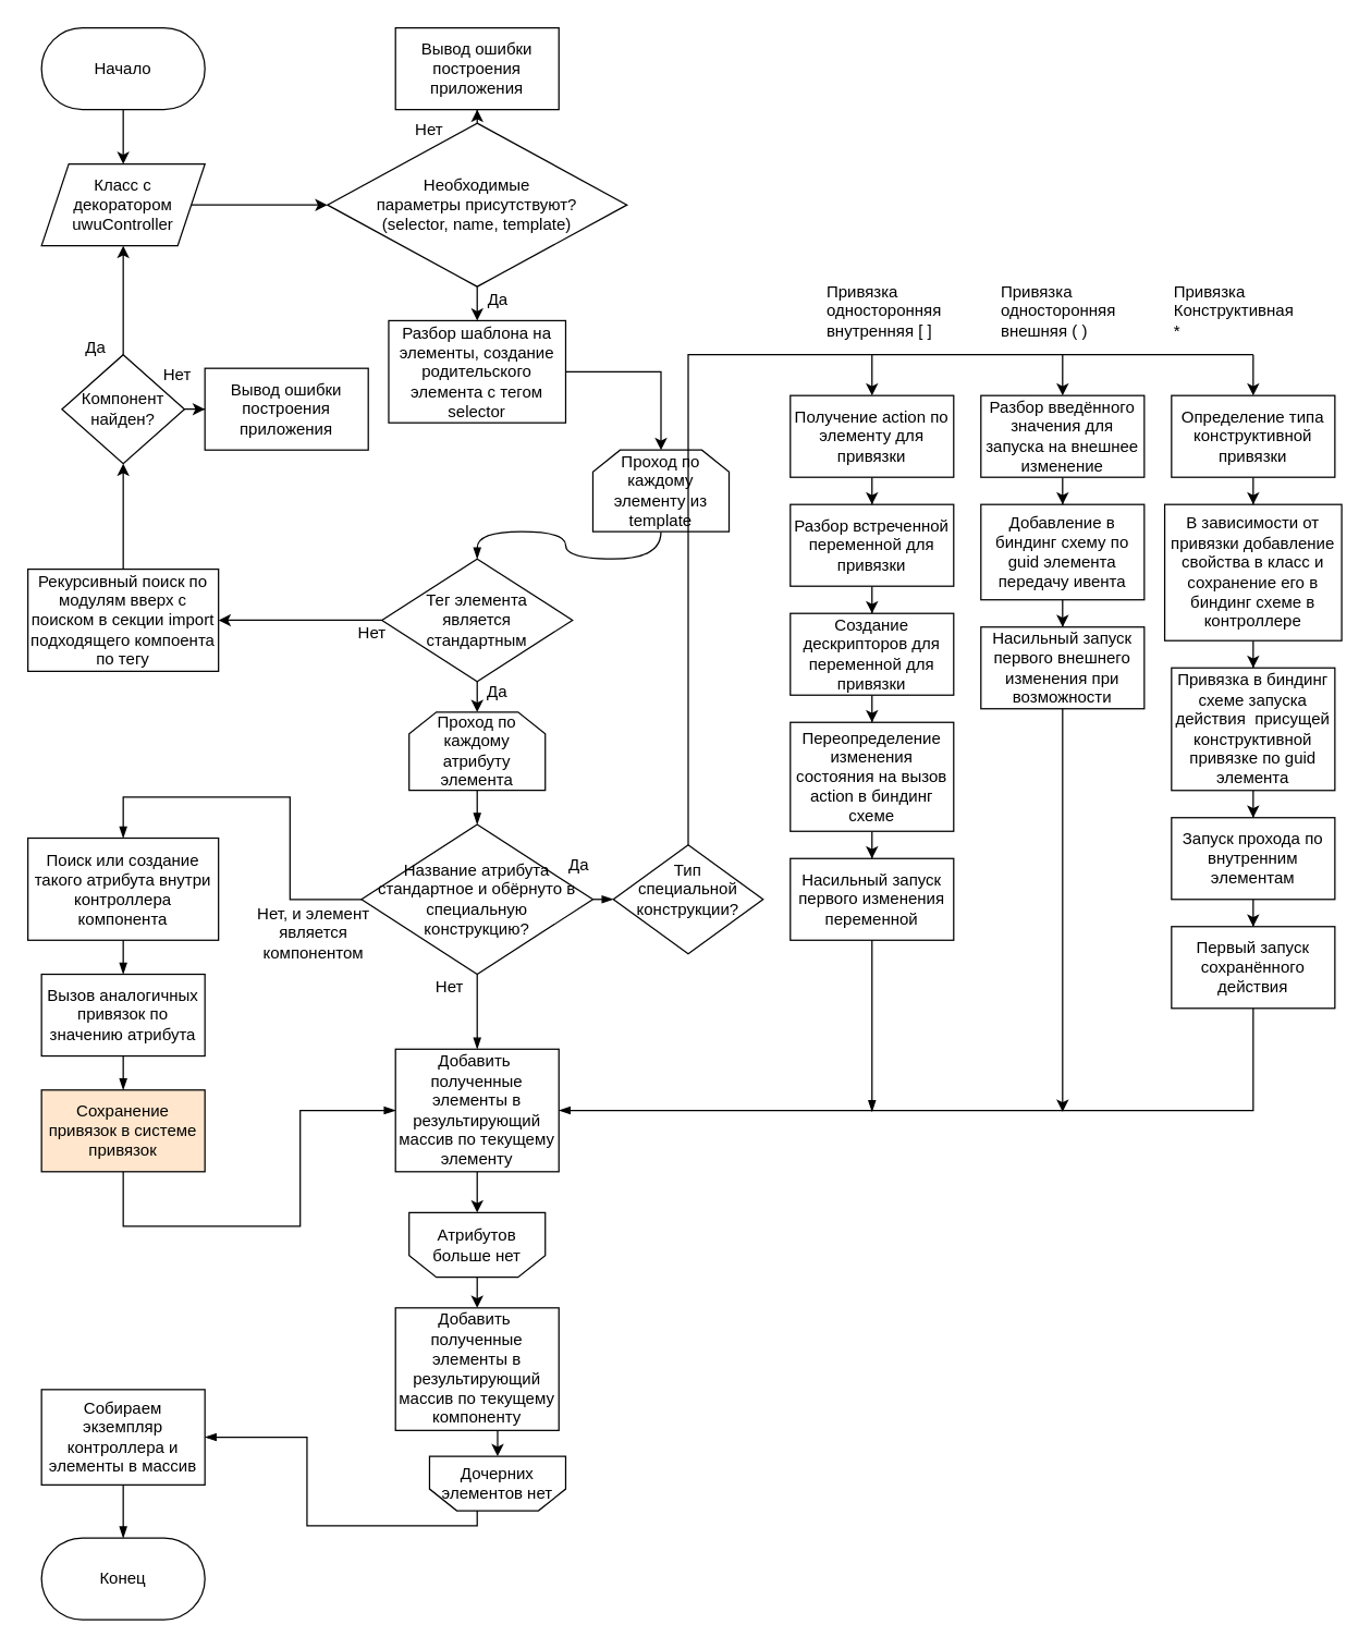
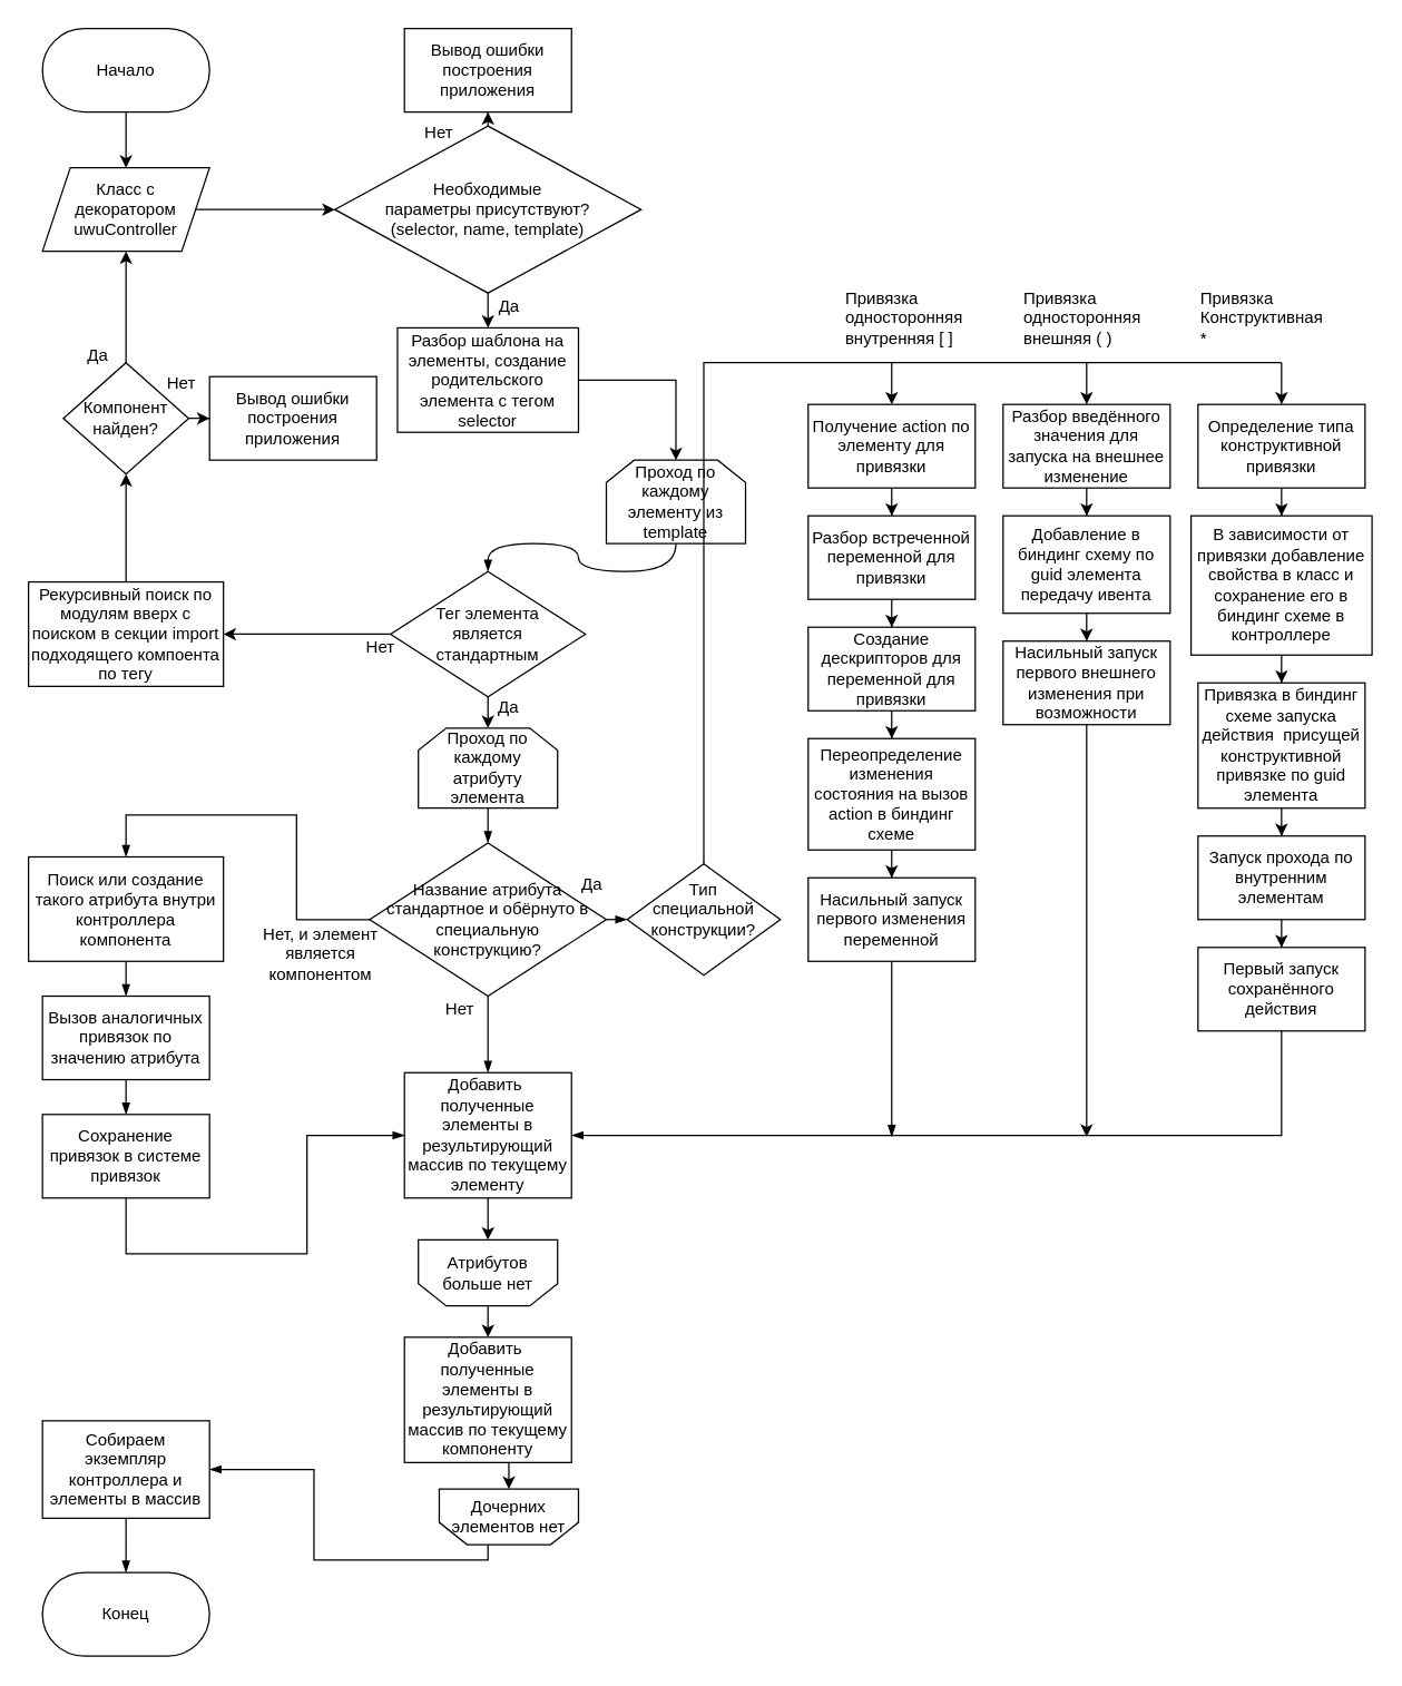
- <mxCell id="88" value="Сохранение привязок в системе привязок" style="whiteSpace=wrap;html=1;fillColor=#ffe6cc;" vertex="1" parent="1"><mxGeometry x="30" y="800" width="120" height="60" as="geometry" /></mxCell>
+ <mxCell id="88" value="Сохранение привязок в системе привязок" style="whiteSpace=wrap;html=1;" vertex="1" parent="1"><mxGeometry x="30" y="800" width="120" height="60" as="geometry" /></mxCell>
